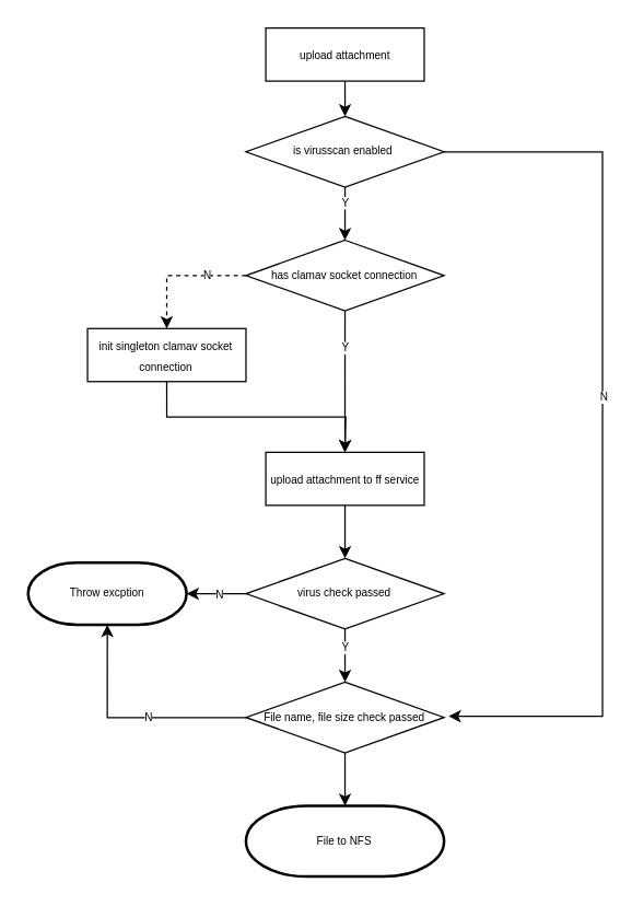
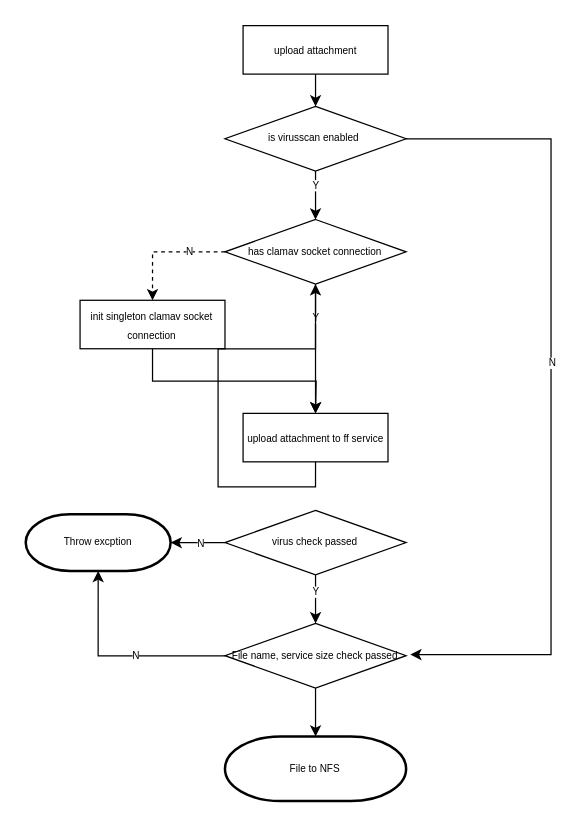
- <mxCell id="18" style="edgeStyle=orthogonalEdgeStyle;rounded=0;orthogonalLoop=1;jettySize=auto;html=1;exitX=0.5;exitY=1;exitDx=0;exitDy=0;entryX=0.5;entryY=0;entryDx=0;entryDy=0;fontSize=8;" edge="1" parent="1" source="14" target="17"><mxGeometry relative="1" as="geometry" /></mxCell>
+ <mxCell id="18" style="edgeStyle=orthogonalEdgeStyle;rounded=0;orthogonalLoop=1;jettySize=auto;html=1;exitX=0.5;exitY=1;exitDx=0;exitDy=0;fontSize=8;" edge="1" parent="1" source="14" target="13"><mxGeometry relative="1" as="geometry" /></mxCell>
- <mxCell id="23" value="File name, file size check passed" style="rhombus;whiteSpace=wrap;html=1;fontSize=8;" vertex="1" parent="1"><mxGeometry x="179.31" y="497.917" width="144.828" height="51.667" as="geometry" /></mxCell>
+ <mxCell id="23" value="File name, service size check passed" style="rhombus;whiteSpace=wrap;html=1;fontSize=8;" vertex="1" parent="1"><mxGeometry x="179.31" y="497.917" width="144.828" height="51.667" as="geometry" /></mxCell>
